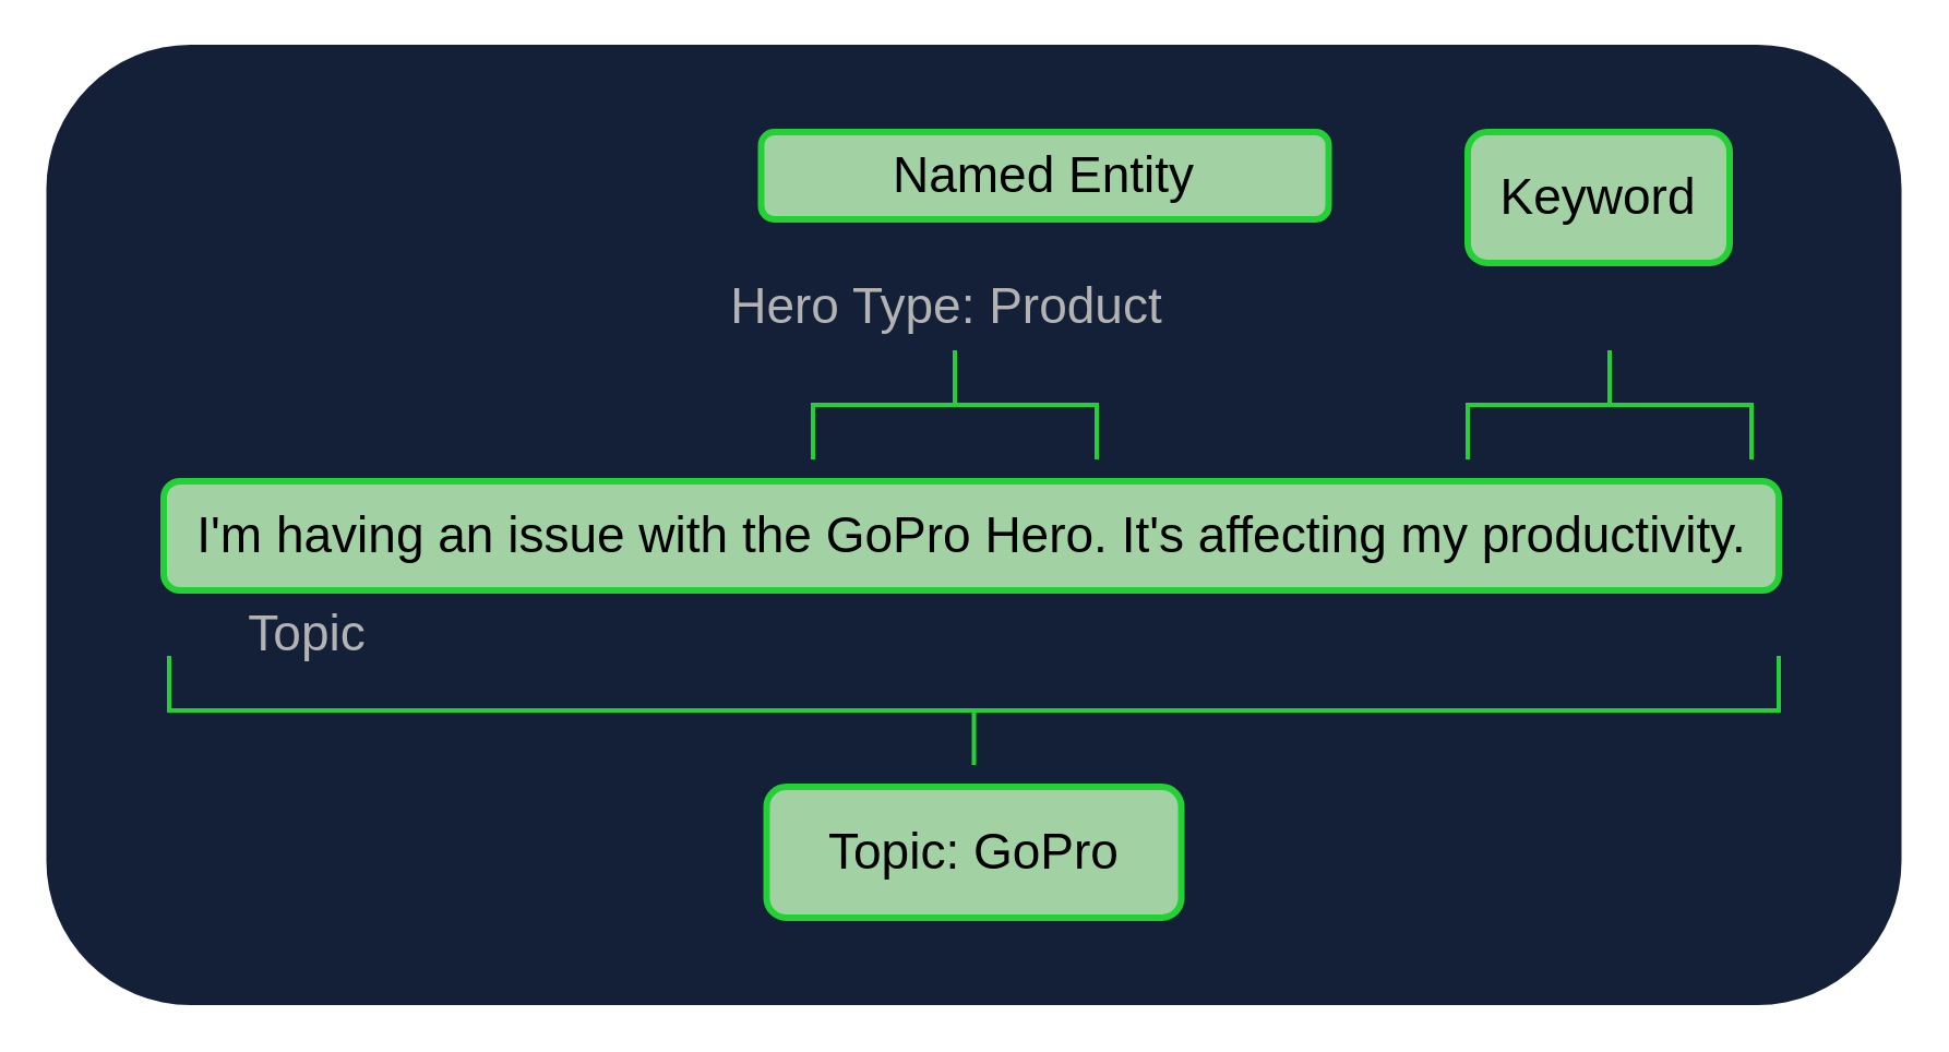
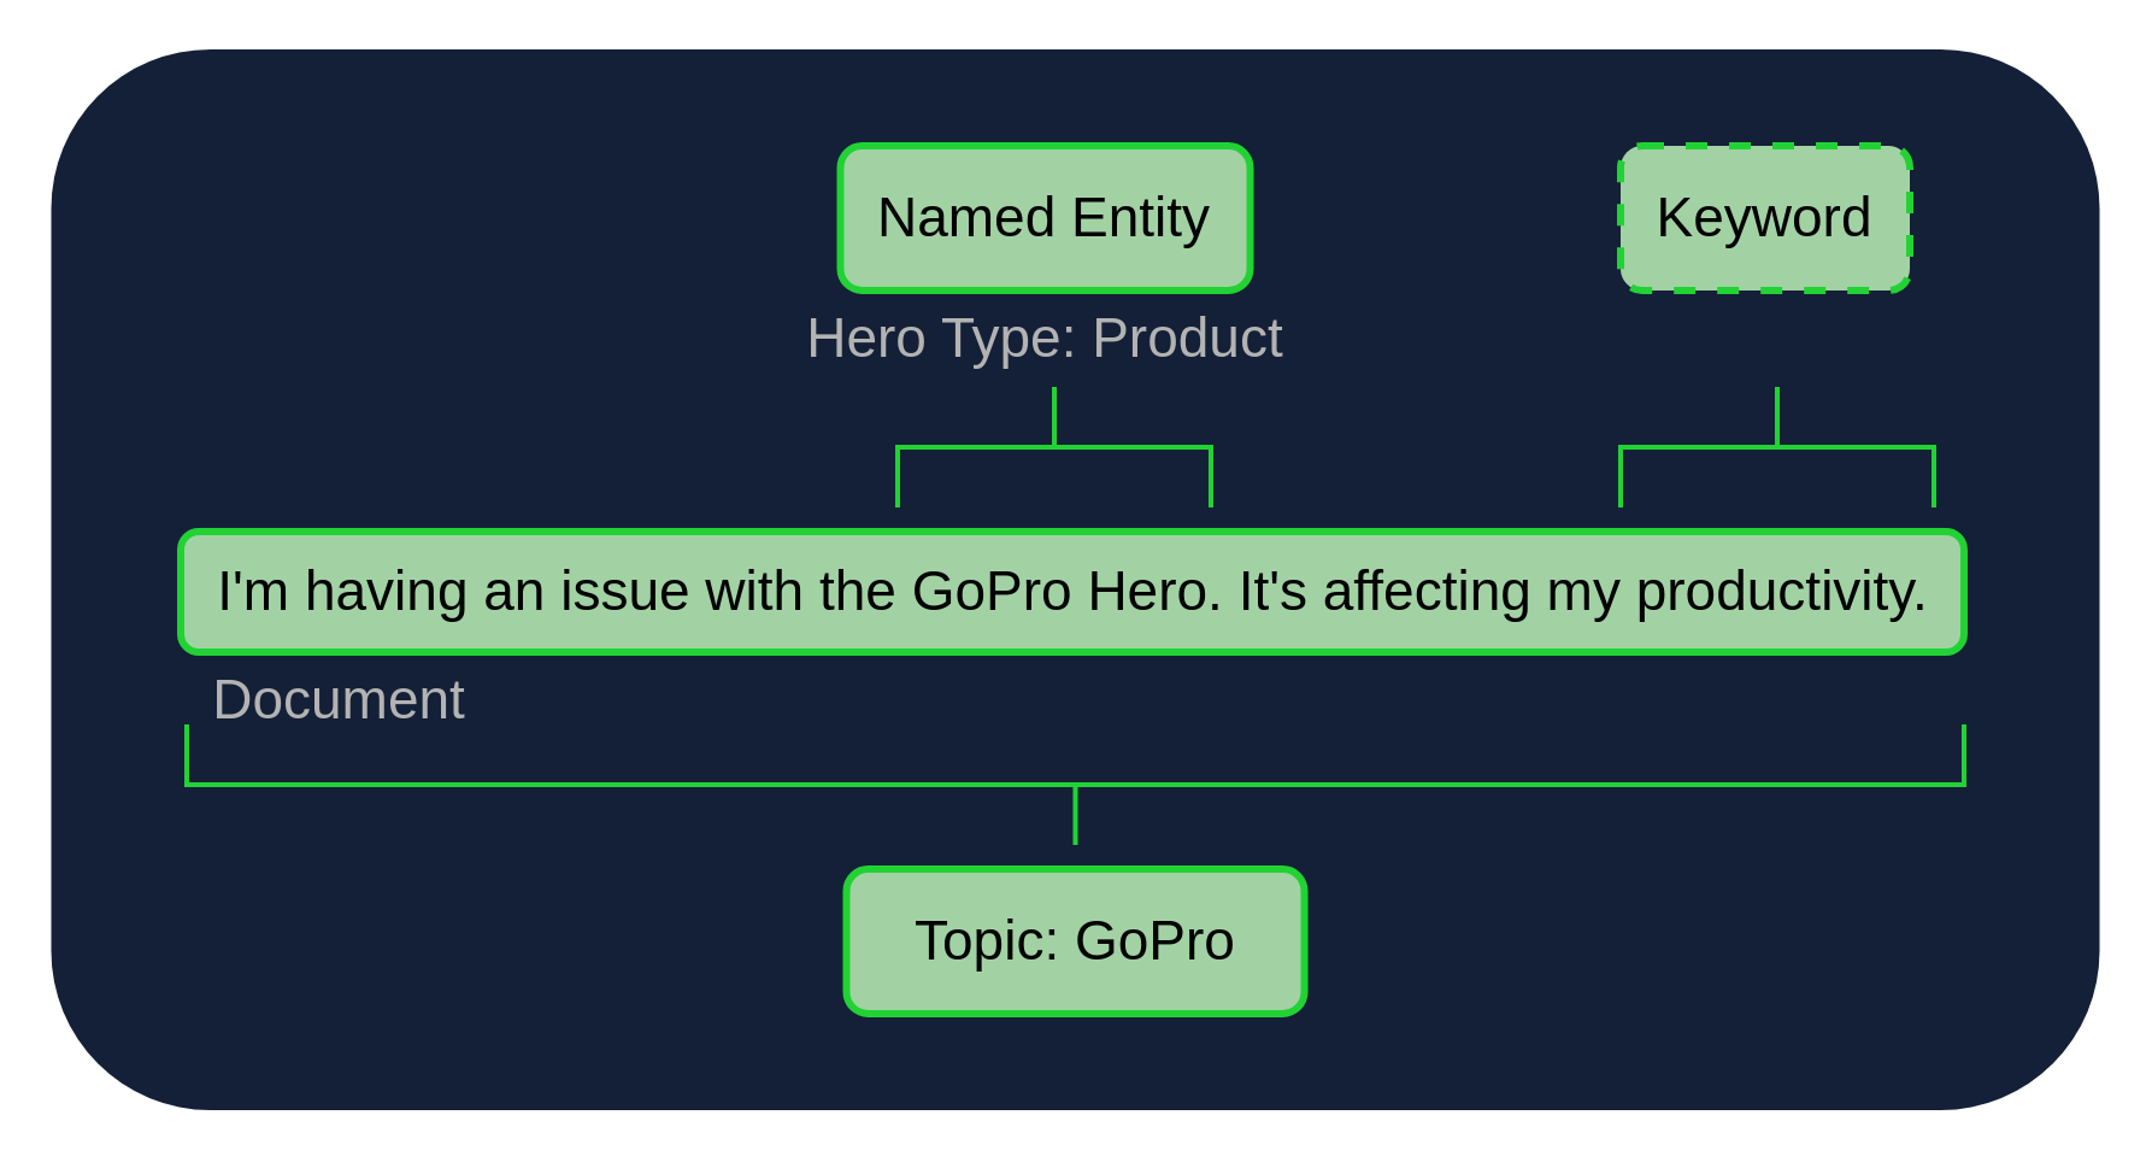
- <mxCell id="8" value="&lt;font style=&quot;font-size: 23px;&quot;&gt;Named Entity&lt;/font&gt;" style="rounded=1;whiteSpace=wrap;html=1;strokeColor=#22D234;strokeWidth=3;align=center;verticalAlign=middle;fontFamily=Helvetica;fontSize=12;fontColor=default;fillColor=#A2D2A4;" vertex="1" parent="1"><mxGeometry x="348.25" y="60" width="260" height="40" as="geometry" /></mxCell>
+ <mxCell id="8" value="&lt;font style=&quot;font-size: 23px;&quot;&gt;Named Entity&lt;/font&gt;" style="rounded=1;whiteSpace=wrap;html=1;strokeColor=#22D234;strokeWidth=3;align=center;verticalAlign=middle;fontFamily=Helvetica;fontSize=12;fontColor=default;fillColor=#A2D2A4;" vertex="1" parent="1"><mxGeometry x="348.25" y="60" width="170" height="60" as="geometry" /></mxCell>
- <mxCell id="10" value="&lt;font style=&quot;font-size: 23px;&quot;&gt;Keyword&lt;/font&gt;" style="rounded=1;whiteSpace=wrap;html=1;strokeColor=#22D234;strokeWidth=3;align=center;verticalAlign=middle;fontFamily=Helvetica;fontSize=12;fontColor=default;fillColor=#A2D2A4;" vertex="1" parent="1"><mxGeometry x="672" y="60" width="120" height="60" as="geometry" /></mxCell>
+ <mxCell id="10" value="&lt;font style=&quot;font-size: 23px;&quot;&gt;Keyword&lt;/font&gt;" style="rounded=1;whiteSpace=wrap;html=1;strokeColor=#22D234;strokeWidth=3;align=center;verticalAlign=middle;fontFamily=Helvetica;fontSize=12;fontColor=default;fillColor=#A2D2A4;dashed=1;" vertex="1" parent="1"><mxGeometry x="672" y="60" width="120" height="60" as="geometry" /></mxCell>
- <mxCell id="12" value="&lt;span style=&quot;color: rgb(179, 179, 179);&quot;&gt;&lt;font style=&quot;font-size: 23px;&quot;&gt;Topic&lt;/font&gt;&lt;/span&gt;" style="text;html=1;align=center;verticalAlign=middle;resizable=0;points=[];autosize=1;strokeColor=none;fillColor=none;fontFamily=Helvetica;fontSize=12;fontColor=default;" vertex="1" parent="1"><mxGeometry x="74.5" y="270" width="130" height="40" as="geometry" /></mxCell>
+ <mxCell id="12" value="&lt;span style=&quot;color: rgb(179, 179, 179);&quot;&gt;&lt;font style=&quot;font-size: 23px;&quot;&gt;Document&lt;/font&gt;&lt;/span&gt;" style="text;html=1;align=center;verticalAlign=middle;resizable=0;points=[];autosize=1;strokeColor=none;fillColor=none;fontFamily=Helvetica;fontSize=12;fontColor=default;" vertex="1" parent="1"><mxGeometry x="74.5" y="270" width="130" height="40" as="geometry" /></mxCell>
